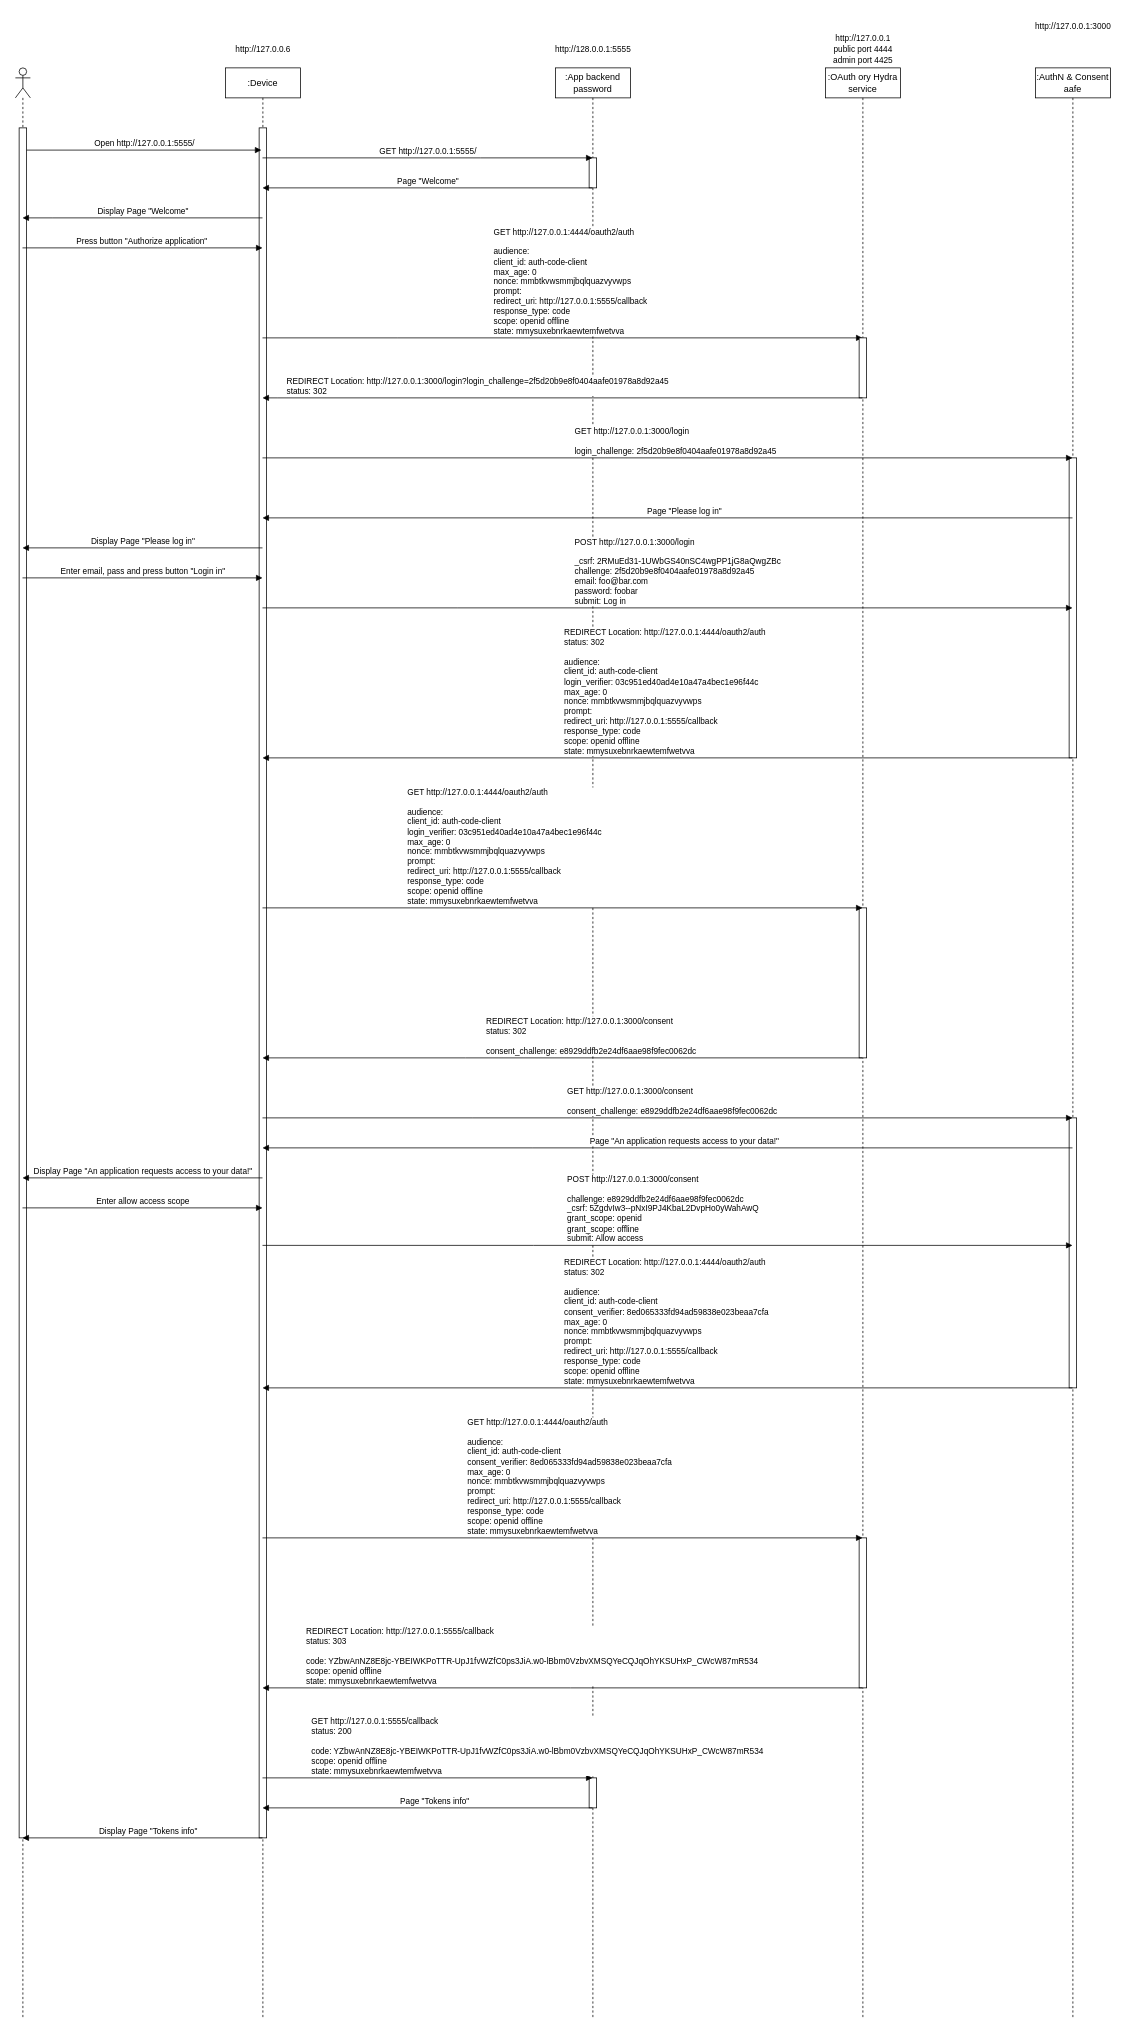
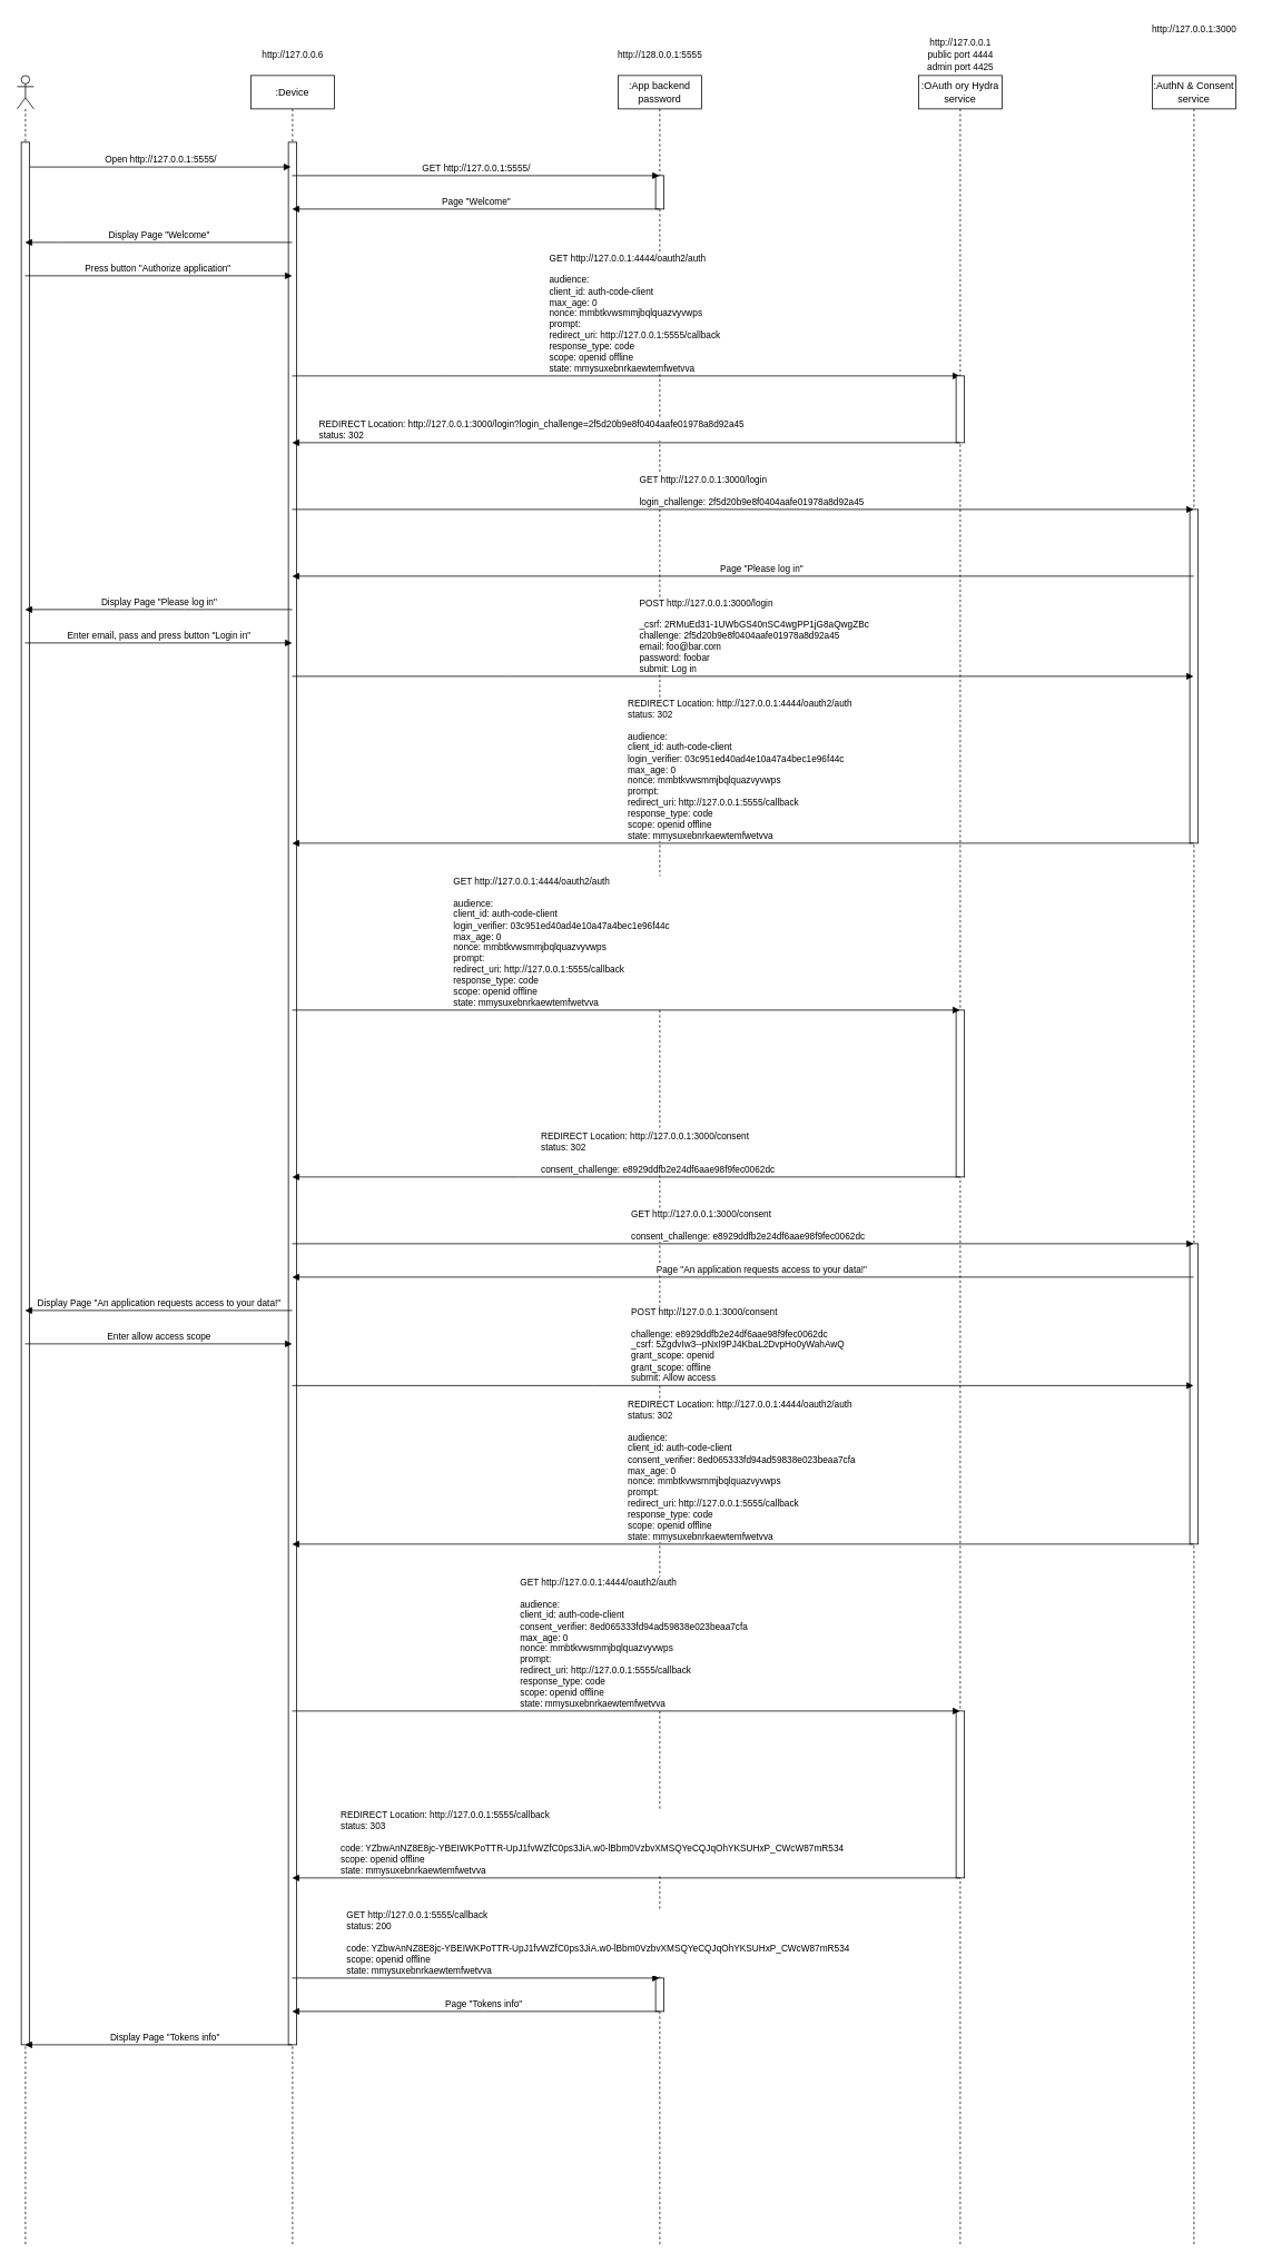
- <mxCell id="21" value=":AuthN &amp;amp; Consent aafe" style="shape=umlLifeline;perimeter=lifelinePerimeter;whiteSpace=wrap;html=1;container=1;collapsible=0;recursiveResize=0;outlineConnect=0;" parent="1" vertex="1"><mxGeometry x="1380" y="90" width="100" height="2600" as="geometry" /></mxCell>
+ <mxCell id="21" value=":AuthN &amp;amp; Consent service" style="shape=umlLifeline;perimeter=lifelinePerimeter;whiteSpace=wrap;html=1;container=1;collapsible=0;recursiveResize=0;outlineConnect=0;" parent="1" vertex="1"><mxGeometry x="1380" y="90" width="100" height="2600" as="geometry" /></mxCell>
